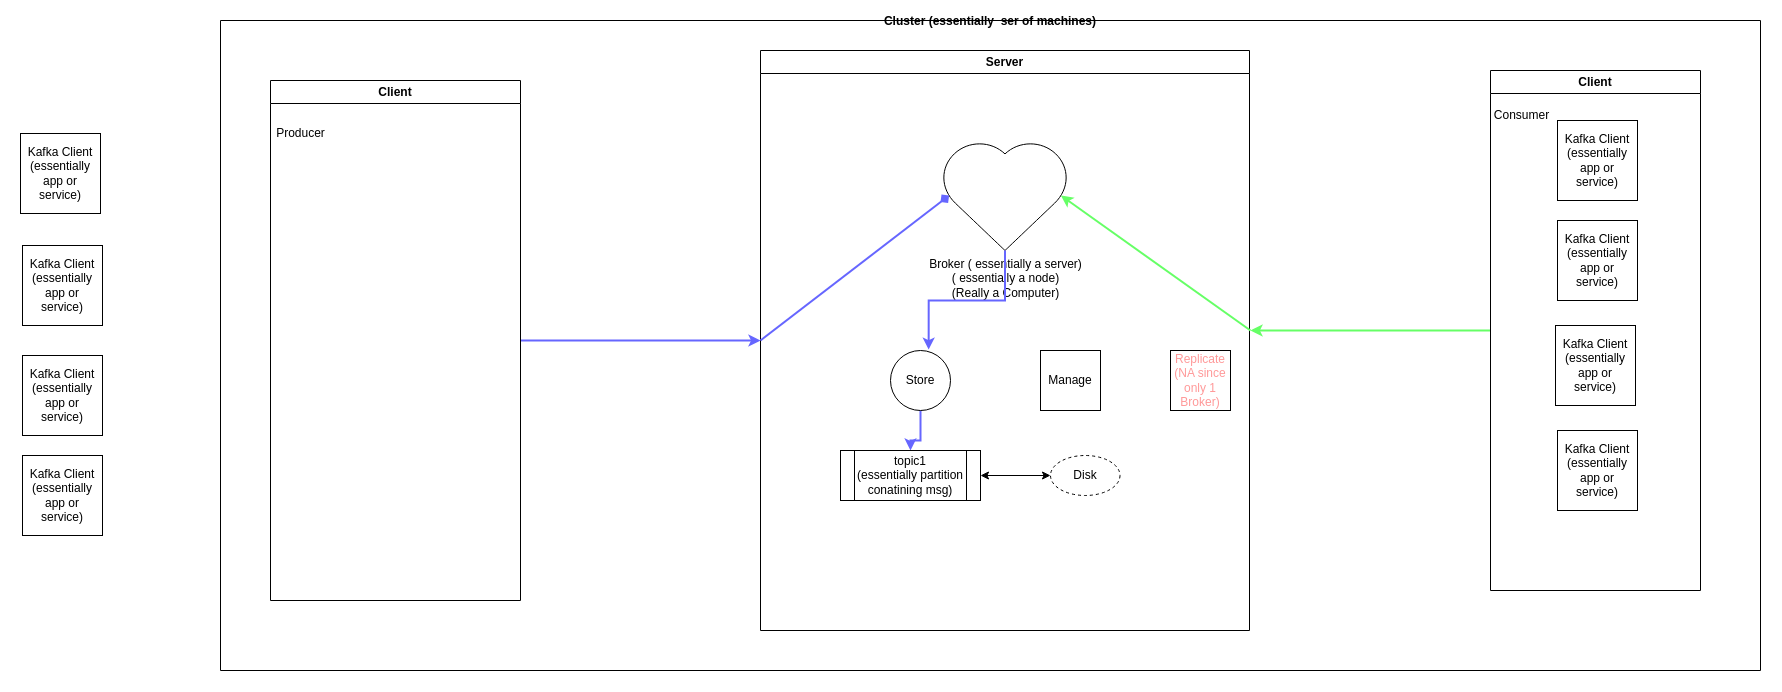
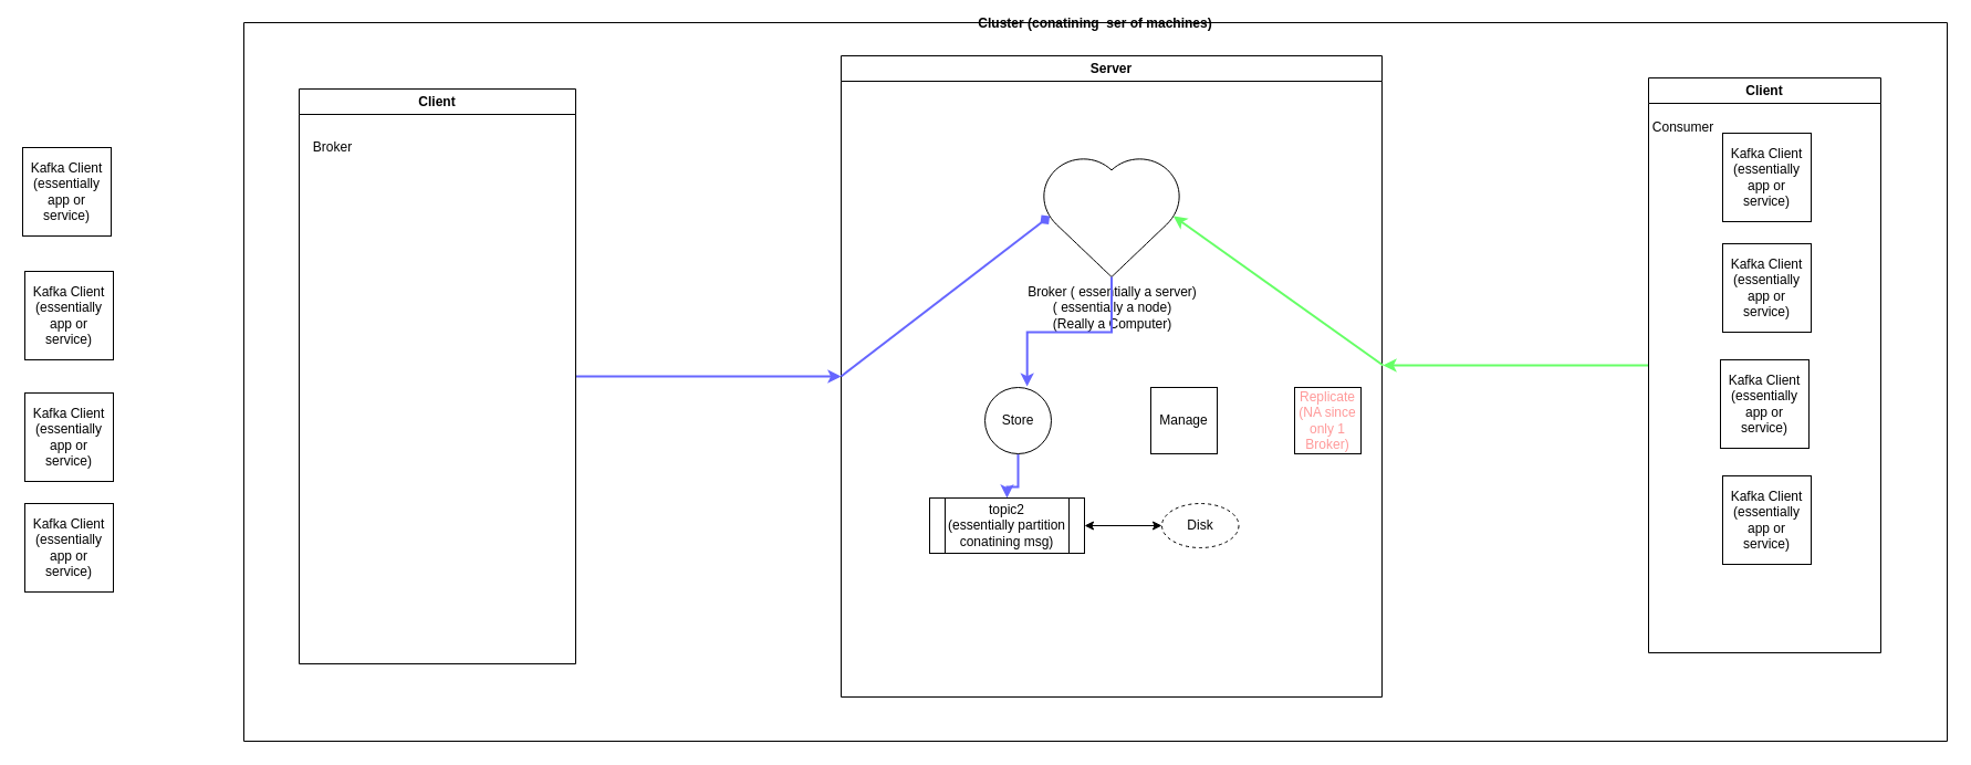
- <mxCell id="2" value="Cluster (essentially  ser of machines)" style="swimlane;startSize=0;" vertex="1" parent="1"><mxGeometry x="220" y="20" width="1540" height="650" as="geometry"><mxRectangle y="20" width="50" height="40" as="alternateBounds" /></mxGeometry></mxCell>
+ <mxCell id="2" value="Cluster (conatining  ser of machines)" style="swimlane;startSize=0;" vertex="1" parent="1"><mxGeometry x="220" y="20" width="1540" height="650" as="geometry"><mxRectangle y="20" width="50" height="40" as="alternateBounds" /></mxGeometry></mxCell>
- <mxCell id="26" value="Producer" style="text;html=1;align=center;verticalAlign=middle;resizable=0;points=[];autosize=1;strokeColor=none;fillColor=none;" vertex="1" parent="1"><mxGeometry x="265" y="118" width="70" height="30" as="geometry" /></mxCell>
+ <mxCell id="26" value="Broker" style="text;html=1;align=center;verticalAlign=middle;resizable=0;points=[];autosize=1;strokeColor=none;fillColor=none;" vertex="1" parent="1"><mxGeometry x="265" y="118" width="70" height="30" as="geometry" /></mxCell>
- <mxCell id="9" value="topic1&lt;div&gt;(essentially partition conatining msg)&lt;/div&gt;" style="shape=process;whiteSpace=wrap;html=1;backgroundOutline=1;" vertex="1" parent="3"><mxGeometry x="80" y="400" width="140" height="50" as="geometry" /></mxCell>
+ <mxCell id="9" value="topic2&lt;div&gt;(essentially partition conatining msg)&lt;/div&gt;" style="shape=process;whiteSpace=wrap;html=1;backgroundOutline=1;" vertex="1" parent="3"><mxGeometry x="80" y="400" width="140" height="50" as="geometry" /></mxCell>
